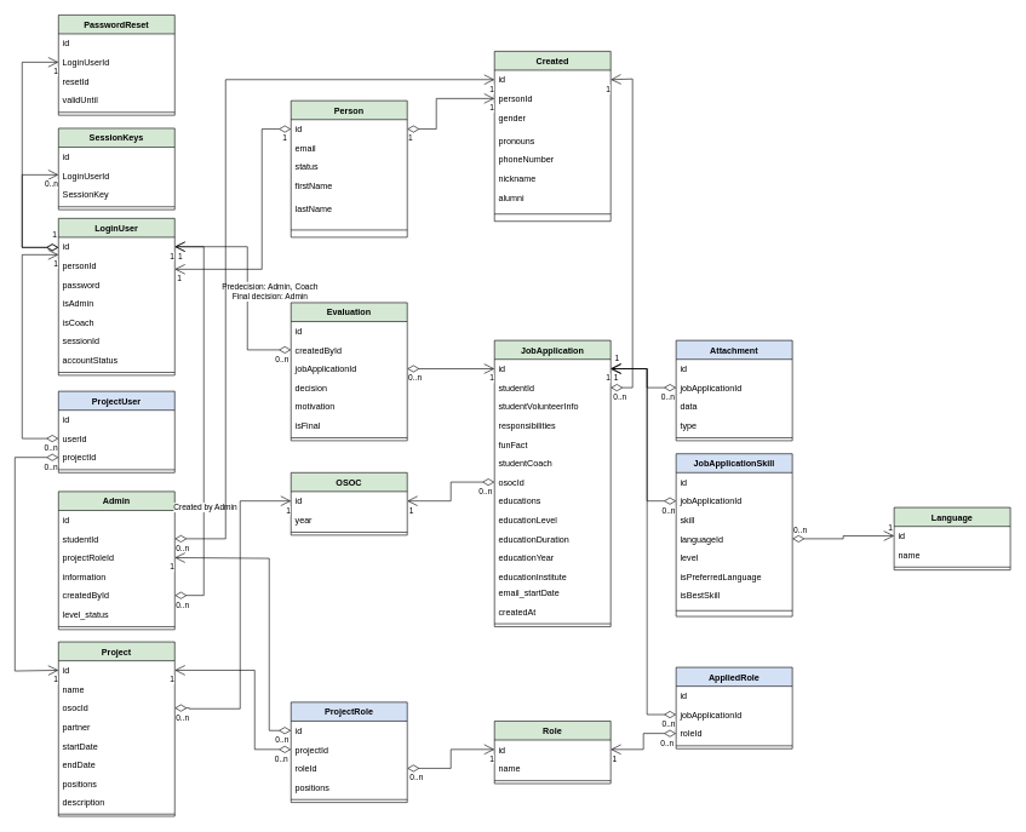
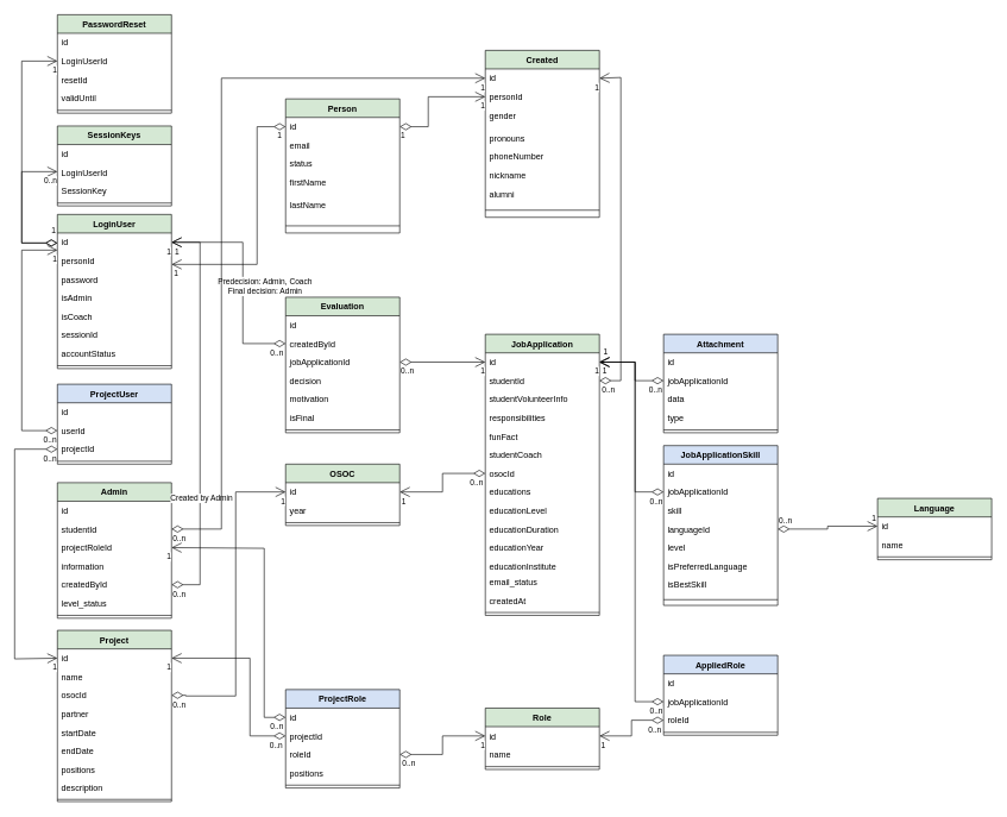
- <mxCell id="62" value="email_startDate" style="text;strokeColor=none;fillColor=none;align=left;verticalAlign=top;spacingLeft=4;spacingRight=4;overflow=hidden;rotatable=0;points=[[0,0.5],[1,0.5]];portConstraint=eastwest;" parent="49" vertex="1"><mxGeometry y="334" width="160" height="26" as="geometry" /></mxCell>
+ <mxCell id="62" value="email_status" style="text;strokeColor=none;fillColor=none;align=left;verticalAlign=top;spacingLeft=4;spacingRight=4;overflow=hidden;rotatable=0;points=[[0,0.5],[1,0.5]];portConstraint=eastwest;" parent="49" vertex="1"><mxGeometry y="334" width="160" height="26" as="geometry" /></mxCell>
